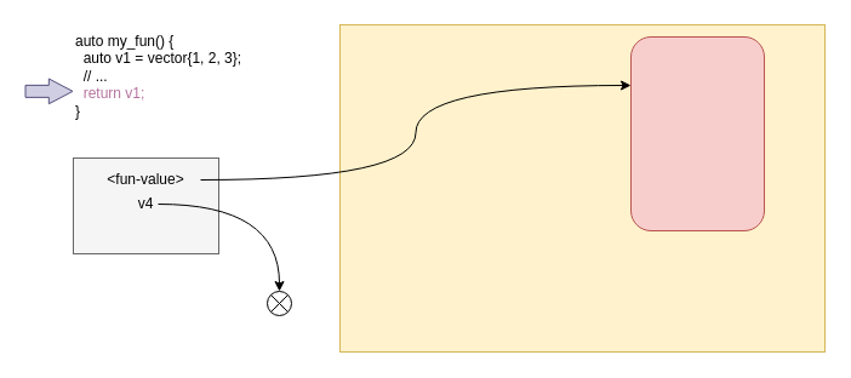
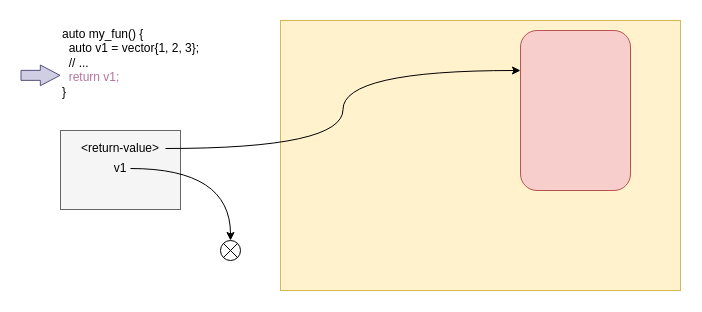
- <mxCell id="8" value="&amp;lt;fun-value&amp;gt;" style="text;html=1;strokeColor=none;fillColor=none;align=center;verticalAlign=middle;whiteSpace=wrap;rounded=0;" parent="1" vertex="1"><mxGeometry x="75" y="138" width="90" height="20" as="geometry" /></mxCell>
+ <mxCell id="8" value="&amp;lt;return-value&amp;gt;" style="text;html=1;strokeColor=none;fillColor=none;align=center;verticalAlign=middle;whiteSpace=wrap;rounded=0;" parent="1" vertex="1"><mxGeometry x="75" y="138" width="90" height="20" as="geometry" /></mxCell>
- <mxCell id="6" value="v4" style="text;html=1;strokeColor=none;fillColor=none;align=center;verticalAlign=middle;whiteSpace=wrap;rounded=0;" parent="1" vertex="1"><mxGeometry x="110" y="158" width="20" height="20" as="geometry" /></mxCell>
+ <mxCell id="6" value="v1" style="text;html=1;strokeColor=none;fillColor=none;align=center;verticalAlign=middle;whiteSpace=wrap;rounded=0;" parent="1" vertex="1"><mxGeometry x="110" y="158" width="20" height="20" as="geometry" /></mxCell>
